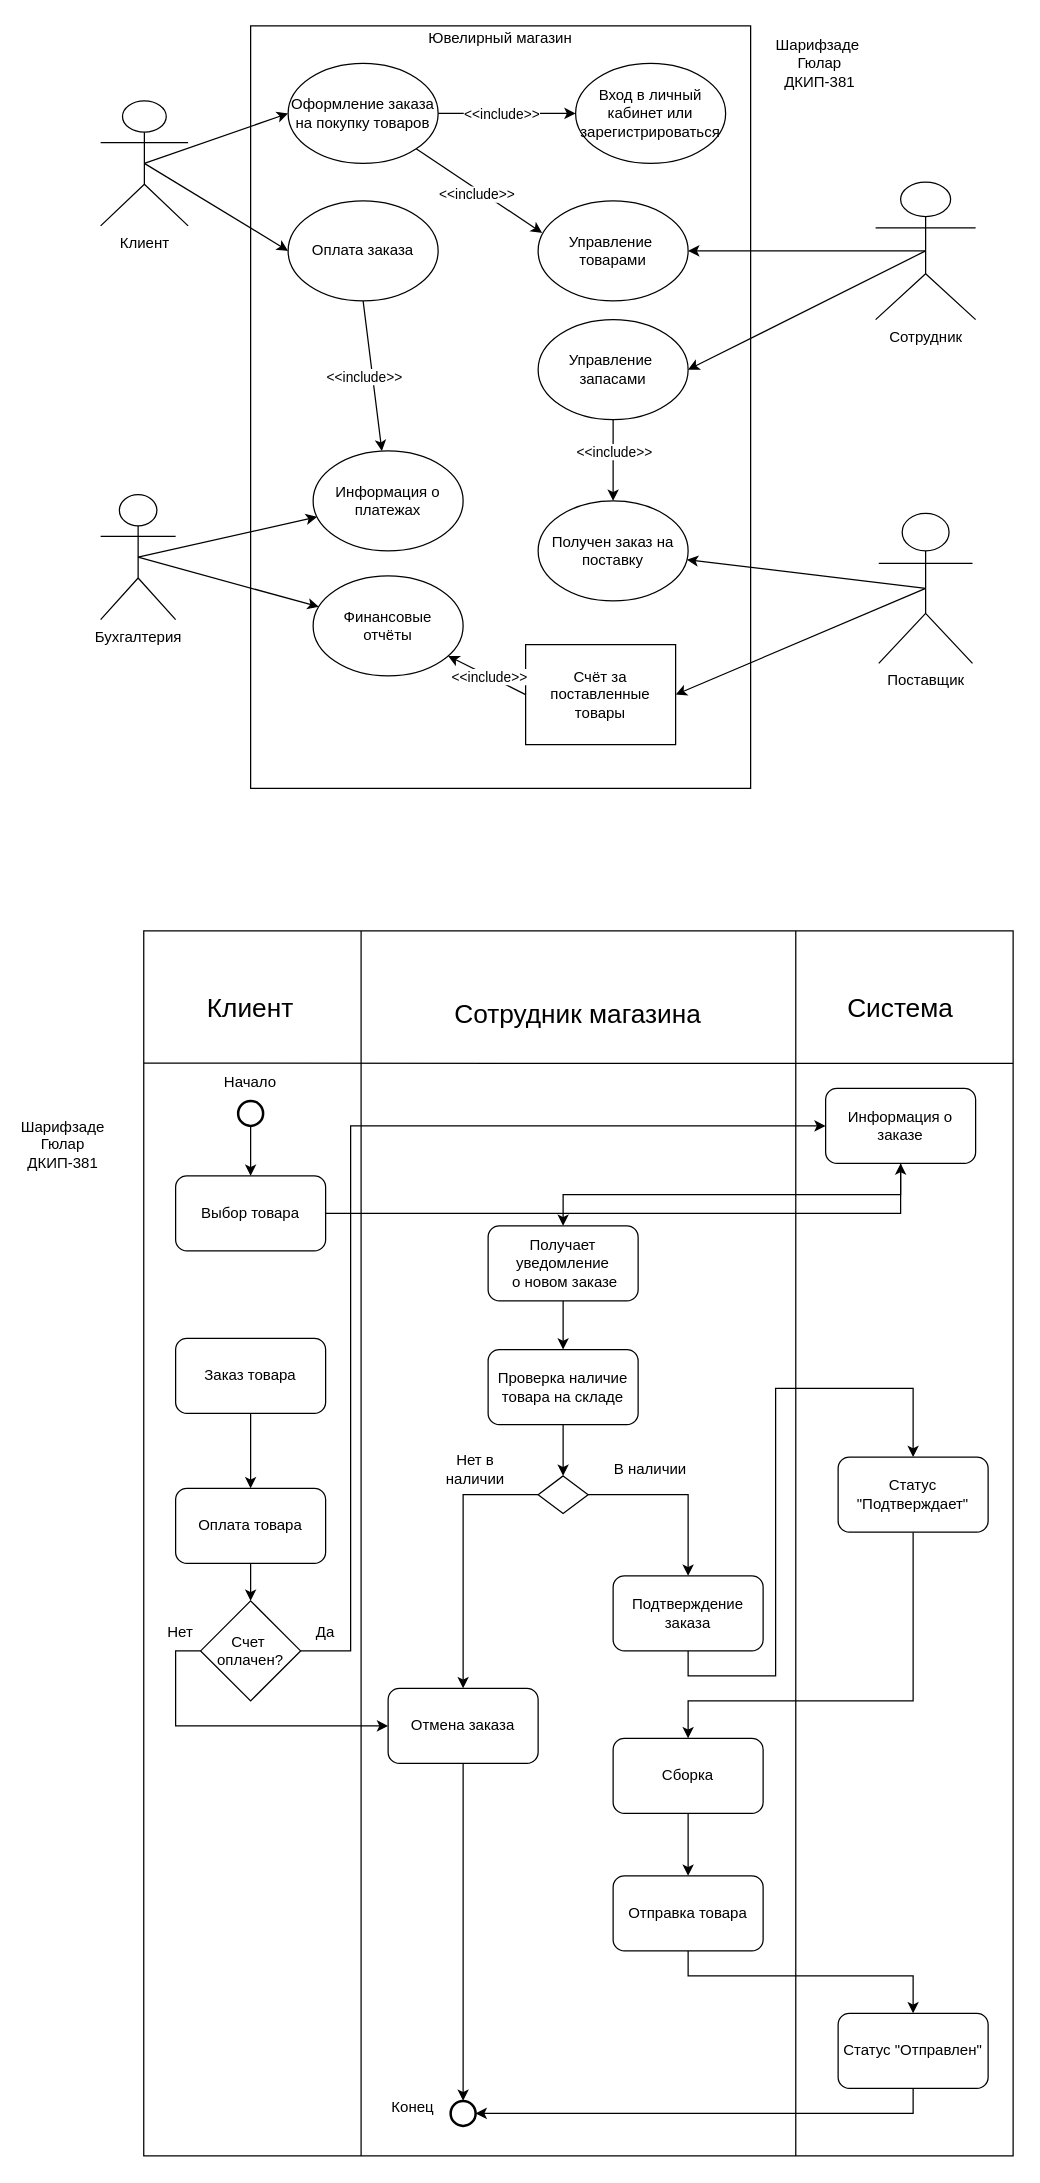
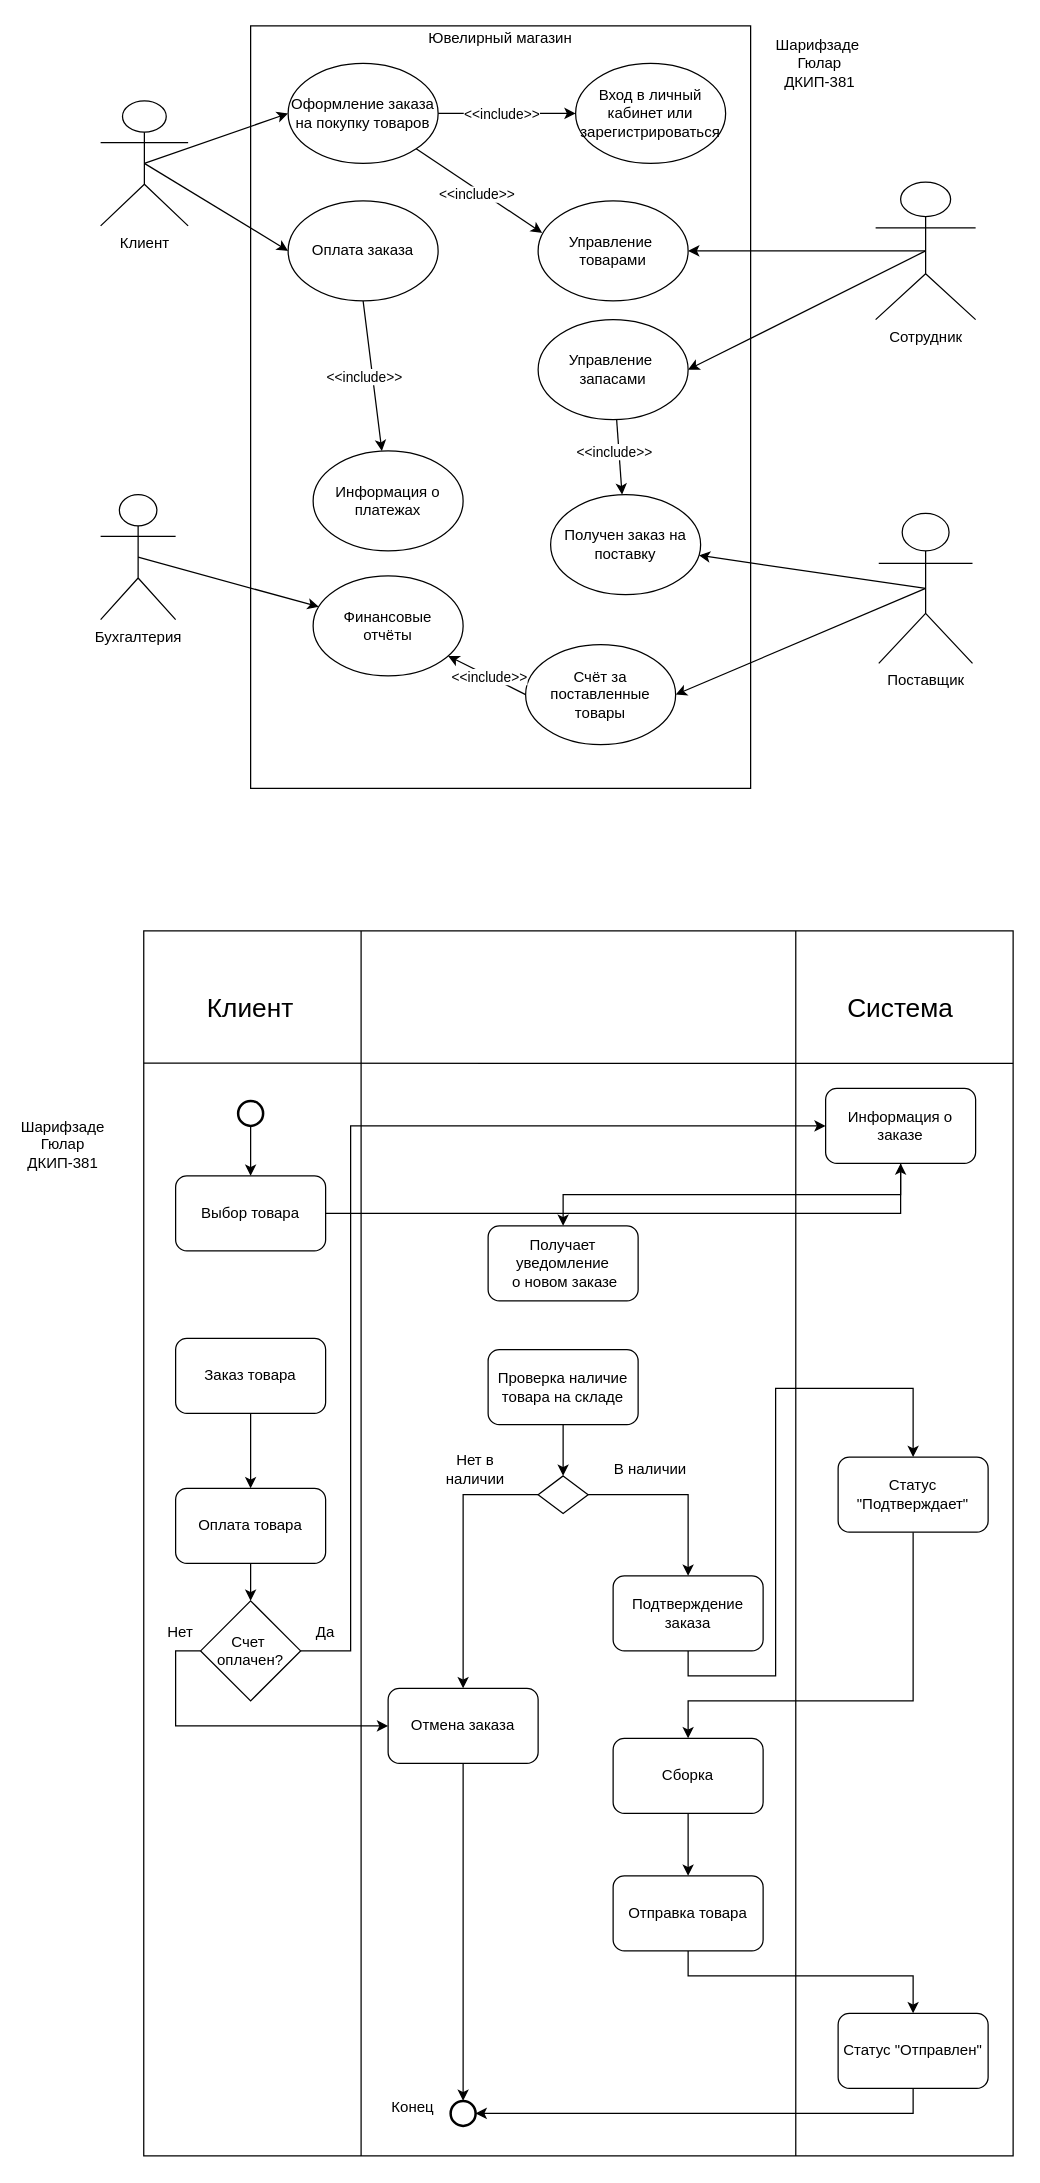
- <mxCell id="24" style="rounded=0;orthogonalLoop=1;jettySize=auto;html=1;exitX=0.5;exitY=0.5;exitDx=0;exitDy=0;exitPerimeter=0;" edge="1" parent="1" source="25" target="27"><mxGeometry relative="1" as="geometry" /></mxCell>
- <mxCell id="20" value="Получен заказ на&lt;div&gt;поставку&lt;/div&gt;" style="ellipse;whiteSpace=wrap;html=1;" vertex="1" parent="1"><mxGeometry x="430" y="400" width="120" height="80" as="geometry" /></mxCell>
+ <mxCell id="20" value="Получен заказ на&lt;div&gt;поставку&lt;/div&gt;" style="ellipse;whiteSpace=wrap;html=1;" vertex="1" parent="1"><mxGeometry x="440" y="395" width="120" height="80" as="geometry" /></mxCell>
- <mxCell id="22" value="Счёт за поставленные товары" style="whiteSpace=wrap;html=1;rounded=0;" vertex="1" parent="1"><mxGeometry x="420" y="515" width="120" height="80" as="geometry" /></mxCell>
+ <mxCell id="22" value="Счёт за поставленные товары" style="ellipse;whiteSpace=wrap;html=1;" vertex="1" parent="1"><mxGeometry x="420" y="515" width="120" height="80" as="geometry" /></mxCell>
- <mxCell id="41" value="Сотрудник магазина" style="text;html=1;align=center;verticalAlign=middle;whiteSpace=wrap;rounded=0;fontSize=21;" vertex="1" parent="1"><mxGeometry x="267.25" y="800" width="390" height="20" as="geometry" /></mxCell>
- <mxCell id="80" value="Начало" style="text;html=1;align=center;verticalAlign=middle;whiteSpace=wrap;rounded=0;" vertex="1" parent="1"><mxGeometry x="170" y="850" width="60" height="30" as="geometry" /></mxCell>
- <mxCell id="55" value="" style="edgeStyle=orthogonalEdgeStyle;rounded=0;orthogonalLoop=1;jettySize=auto;html=1;" edge="1" parent="1" source="56" target="58"><mxGeometry relative="1" as="geometry" /></mxCell>
